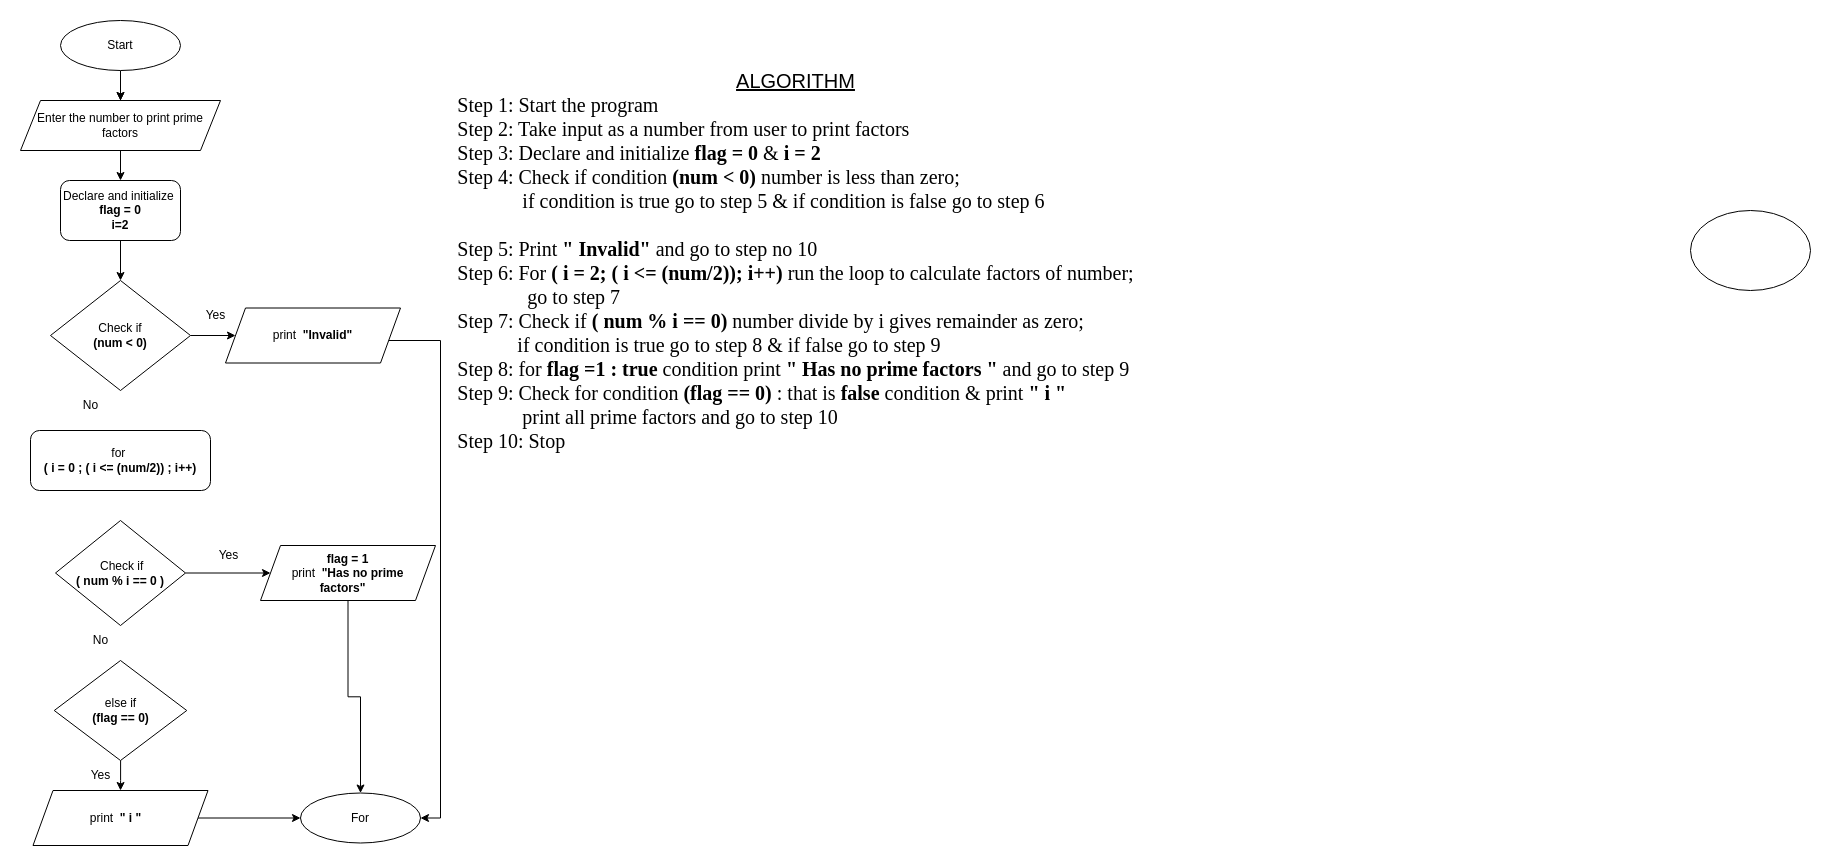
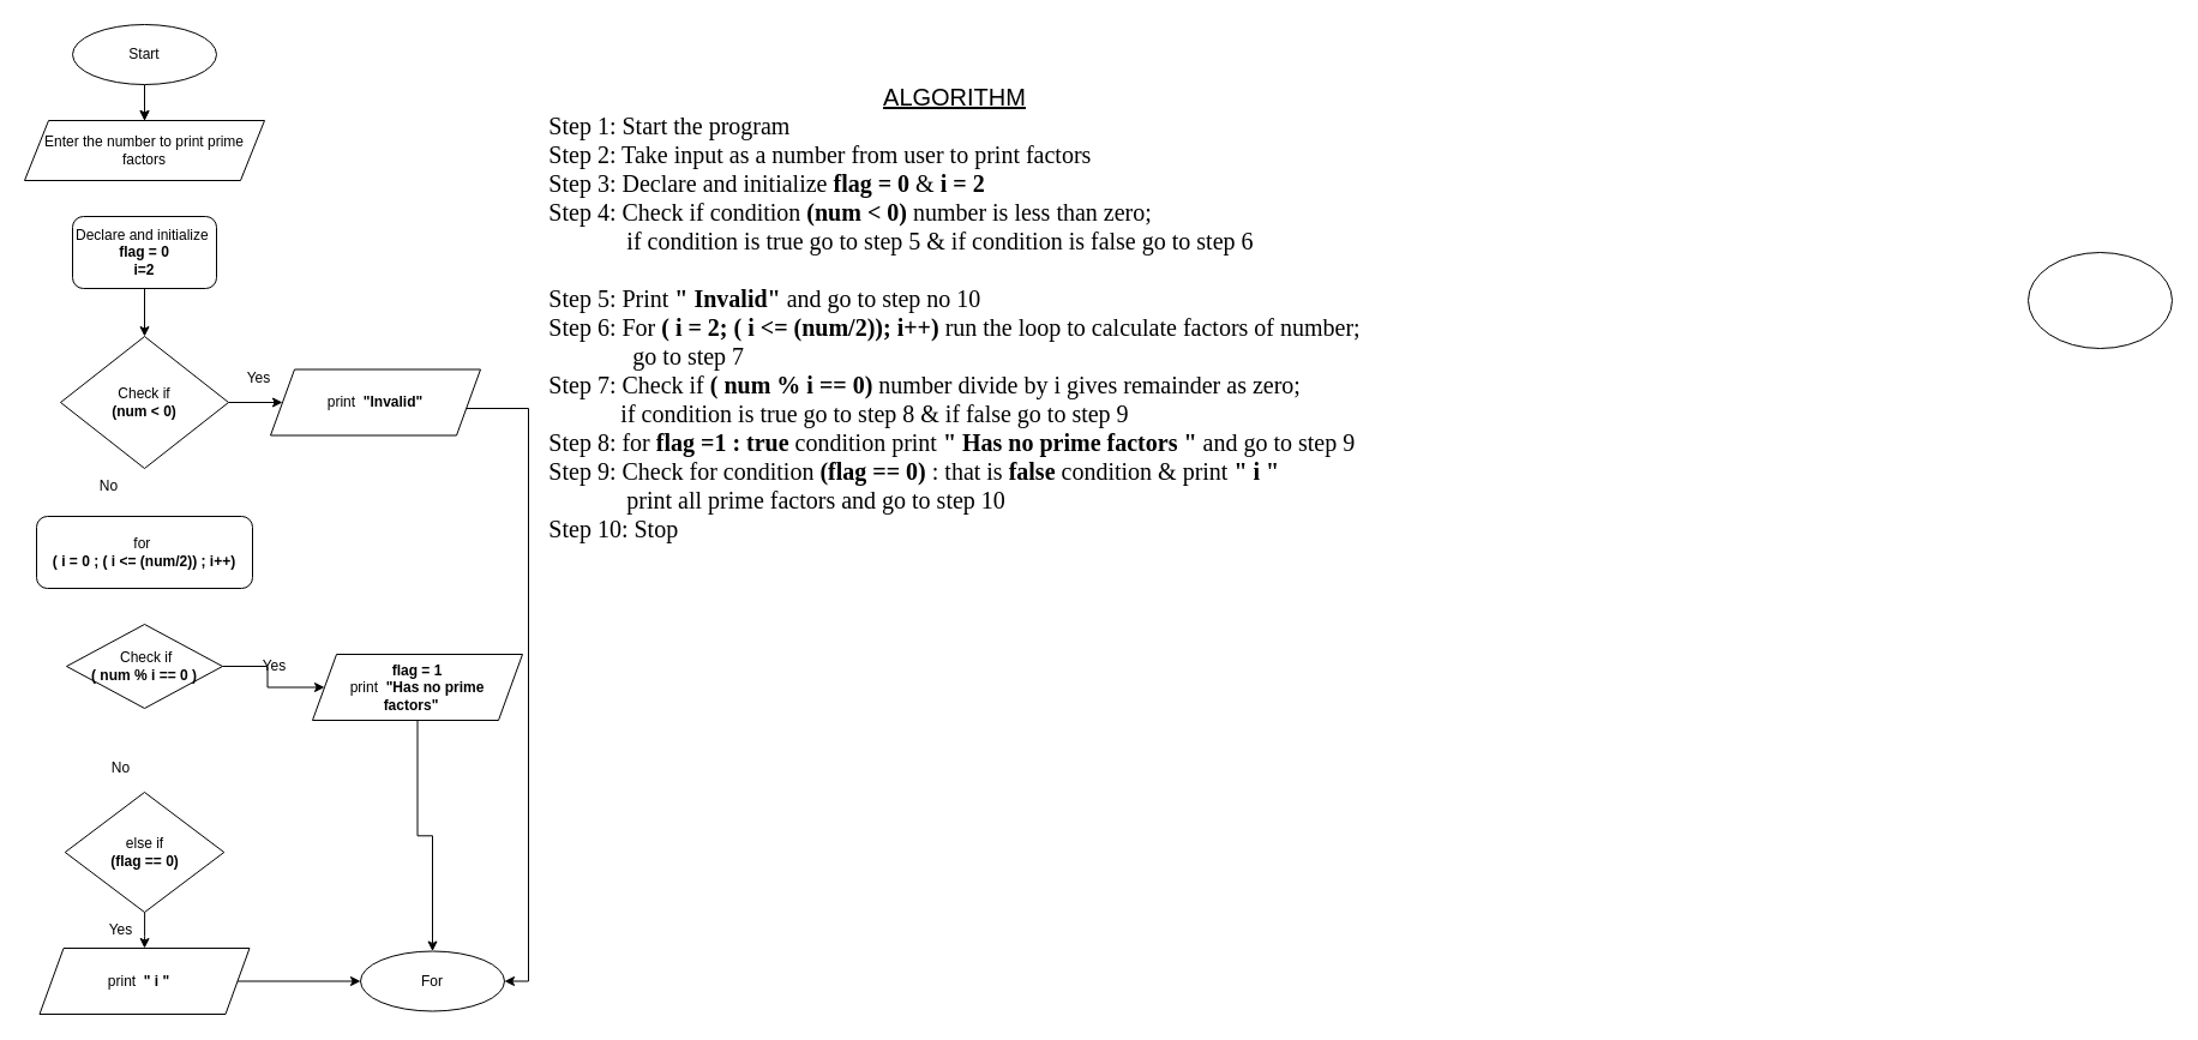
- <mxCell id="4" value="" style="edgeStyle=orthogonalEdgeStyle;rounded=0;orthogonalLoop=1;jettySize=auto;html=1;" parent="1" source="5" target="14" edge="1"><mxGeometry relative="1" as="geometry" /></mxCell>
- <mxCell id="18" value="&amp;nbsp;Check if&lt;br&gt;&lt;b&gt;( num % i == 0 )&lt;/b&gt;" style="rhombus;whiteSpace=wrap;html=1;" parent="1" vertex="1"><mxGeometry x="55" y="520" width="130" height="105" as="geometry" /></mxCell>
+ <mxCell id="18" value="&amp;nbsp;Check if&lt;br&gt;&lt;b&gt;( num % i == 0 )&lt;/b&gt;" style="rhombus;whiteSpace=wrap;html=1;" parent="1" vertex="1"><mxGeometry x="55" y="520" width="130" height="70" as="geometry" /></mxCell>
